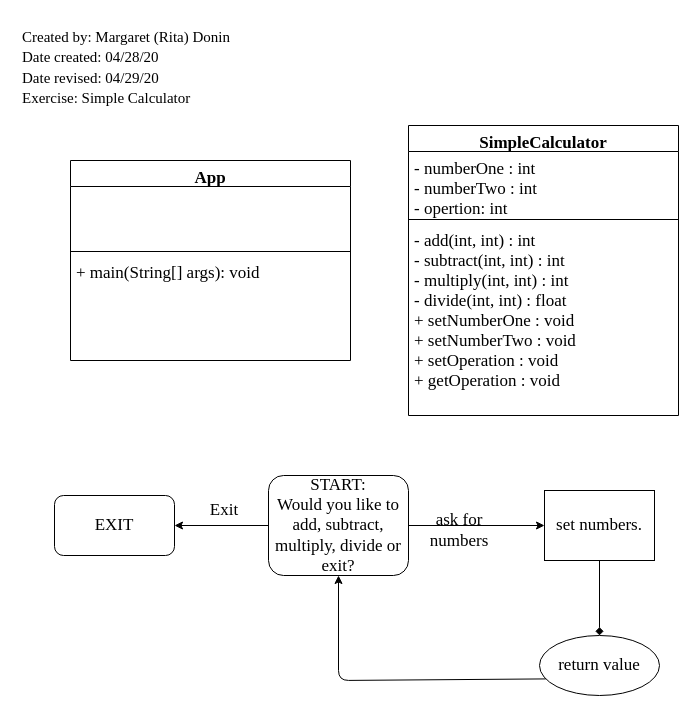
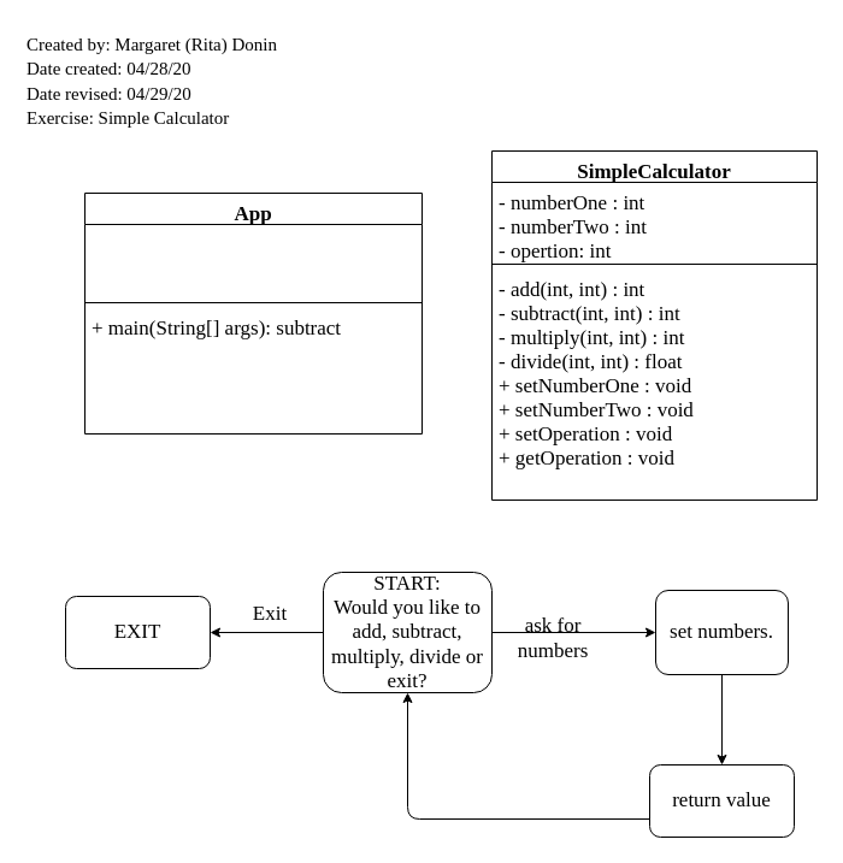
- <mxCell id="21" value="+ main(String[] args): void" style="text;strokeColor=none;fillColor=none;align=left;verticalAlign=top;spacingLeft=4;spacingRight=4;overflow=hidden;rotatable=0;points=[[0,0.5],[1,0.5]];portConstraint=eastwest;fontFamily=Times New Roman;fontSize=17;" parent="18" vertex="1"><mxGeometry y="95" width="280" height="105" as="geometry" /></mxCell>
+ <mxCell id="21" value="+ main(String[] args): subtract" style="text;strokeColor=none;fillColor=none;align=left;verticalAlign=top;spacingLeft=4;spacingRight=4;overflow=hidden;rotatable=0;points=[[0,0.5],[1,0.5]];portConstraint=eastwest;fontFamily=Times New Roman;fontSize=17;" parent="18" vertex="1"><mxGeometry y="95" width="280" height="105" as="geometry" /></mxCell>
- <mxCell id="9" value="set numbers." style="whiteSpace=wrap;html=1;labelBackgroundColor=none;gradientColor=none;fontFamily=Times New Roman;fontSize=17;align=center;rounded=0;" parent="1" vertex="1"><mxGeometry x="544" y="490" width="110" height="70" as="geometry" /></mxCell>
+ <mxCell id="9" value="set numbers." style="rounded=1;whiteSpace=wrap;html=1;labelBackgroundColor=none;gradientColor=none;fontFamily=Times New Roman;fontSize=17;align=center;" parent="1" vertex="1"><mxGeometry x="544" y="490" width="110" height="70" as="geometry" /></mxCell>
- <mxCell id="10" value="" style="endArrow=diamond;html=1;fontFamily=Times New Roman;fontSize=17;exitX=0.5;exitY=1;exitDx=0;exitDy=0;entryX=0.5;entryY=0;entryDx=0;entryDy=0;" parent="1" source="9" target="11" edge="1"><mxGeometry width="50" height="50" relative="1" as="geometry"><mxPoint x="349" y="695" as="sourcePoint" /><mxPoint x="539" y="640" as="targetPoint" /></mxGeometry></mxCell>
+ <mxCell id="10" value="" style="endArrow=classic;html=1;fontFamily=Times New Roman;fontSize=17;exitX=0.5;exitY=1;exitDx=0;exitDy=0;entryX=0.5;entryY=0;entryDx=0;entryDy=0;" parent="1" source="9" target="11" edge="1"><mxGeometry width="50" height="50" relative="1" as="geometry"><mxPoint x="349" y="695" as="sourcePoint" /><mxPoint x="539" y="640" as="targetPoint" /></mxGeometry></mxCell>
- <mxCell id="11" value="return value" style="ellipse;whiteSpace=wrap;html=1;labelBackgroundColor=none;gradientColor=none;fontFamily=Times New Roman;fontSize=17;align=center;" parent="1" vertex="1"><mxGeometry x="539" y="635" width="120" height="60" as="geometry" /></mxCell>
+ <mxCell id="11" value="return value" style="rounded=1;whiteSpace=wrap;html=1;labelBackgroundColor=none;gradientColor=none;fontFamily=Times New Roman;fontSize=17;align=center;" parent="1" vertex="1"><mxGeometry x="539" y="635" width="120" height="60" as="geometry" /></mxCell>
